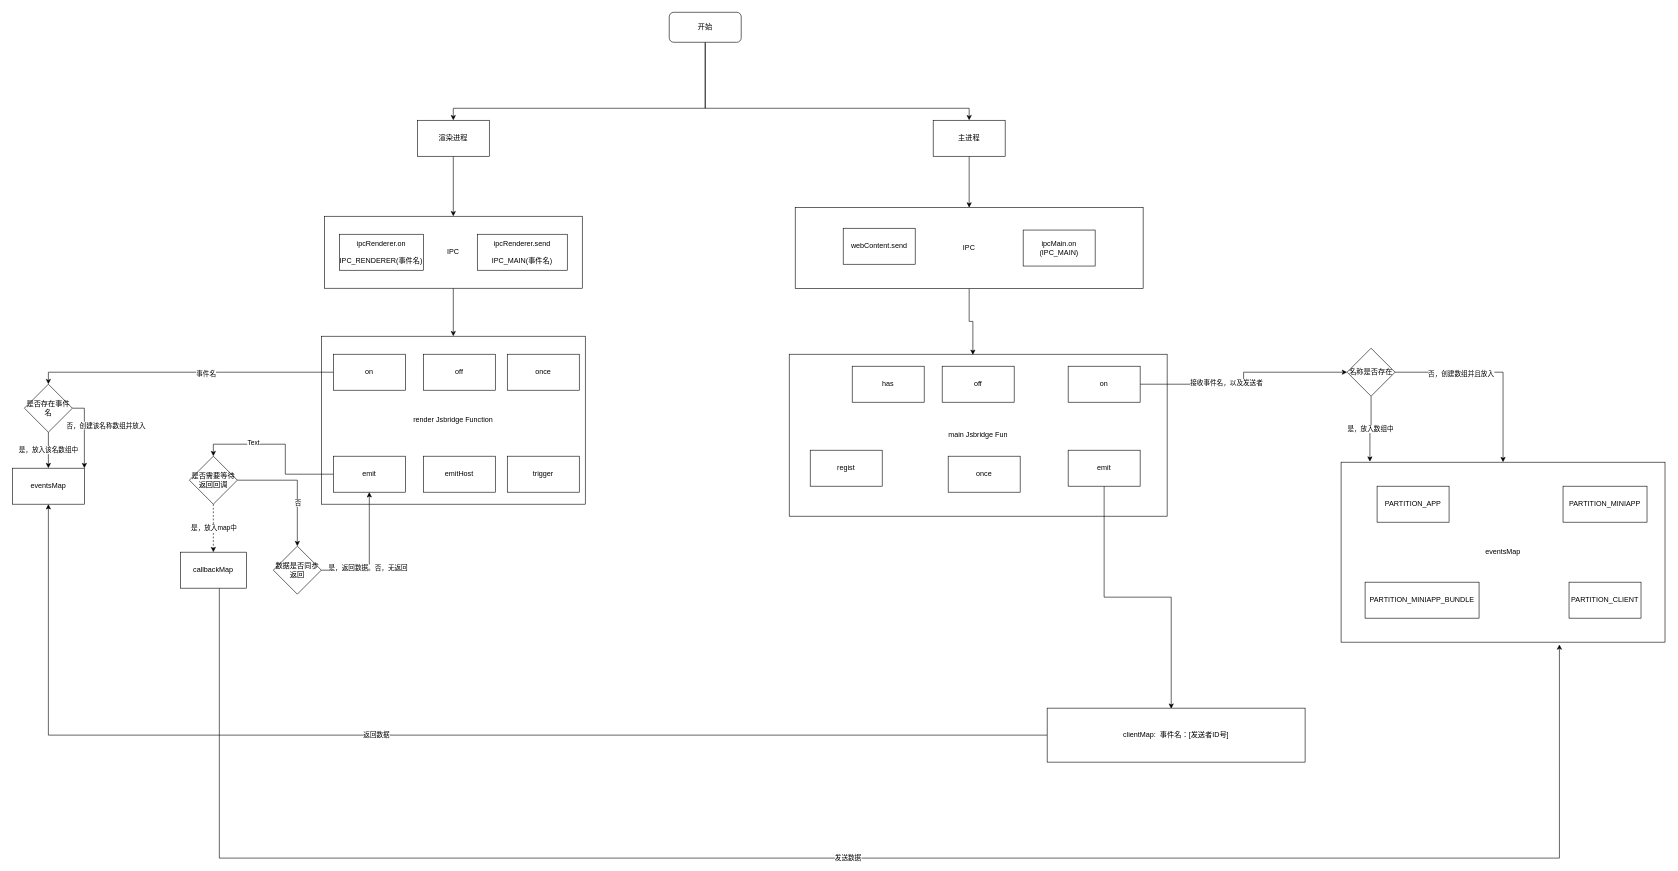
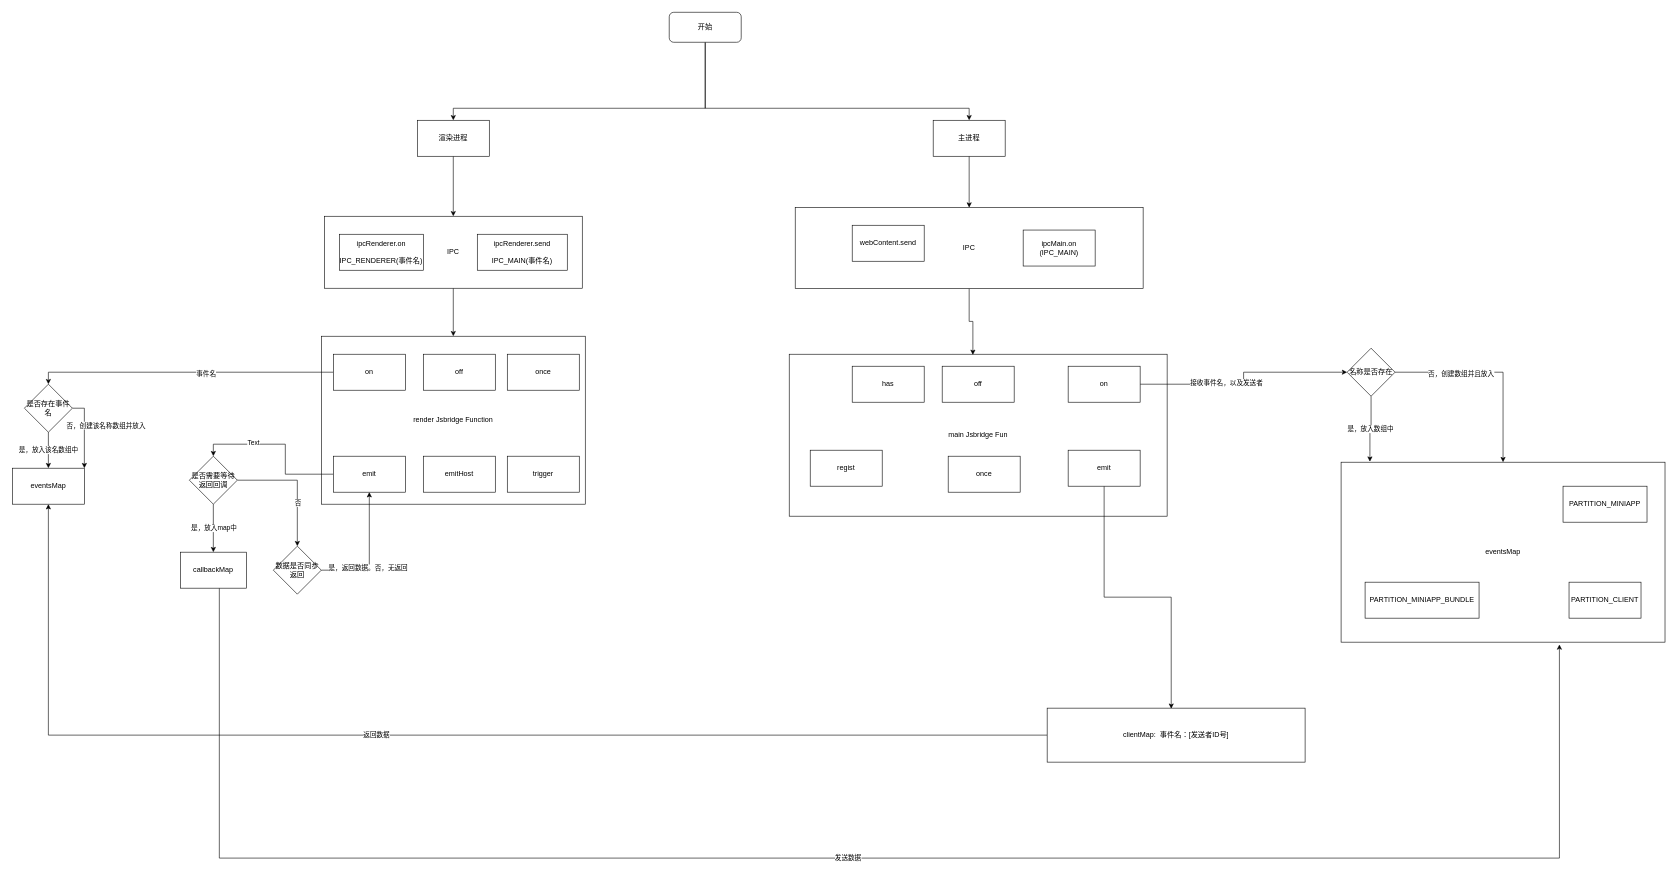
- <mxCell id="53" value="webContent.send" style="rounded=0;whiteSpace=wrap;html=1;" vertex="1" parent="1"><mxGeometry x="1405" y="380" width="120" height="60" as="geometry" /></mxCell>
+ <mxCell id="53" value="webContent.send" style="rounded=0;whiteSpace=wrap;html=1;" vertex="1" parent="1"><mxGeometry x="1420" y="375" width="120" height="60" as="geometry" /></mxCell>
- <mxCell id="56" value="PARTITION_APP" style="rounded=0;whiteSpace=wrap;html=1;" vertex="1" parent="1"><mxGeometry x="2295" y="810" width="120" height="60" as="geometry" /></mxCell>
- <mxCell id="34" value="" style="edgeStyle=orthogonalEdgeStyle;rounded=0;orthogonalLoop=1;jettySize=auto;html=1;entryX=0.5;entryY=0;entryDx=0;entryDy=0;dashed=1;" edge="1" parent="1" source="38" target="47"><mxGeometry relative="1" as="geometry" /></mxCell>
+ <mxCell id="34" value="" style="edgeStyle=orthogonalEdgeStyle;rounded=0;orthogonalLoop=1;jettySize=auto;html=1;entryX=0.5;entryY=0;entryDx=0;entryDy=0;" edge="1" parent="1" source="38" target="47"><mxGeometry relative="1" as="geometry" /></mxCell>
